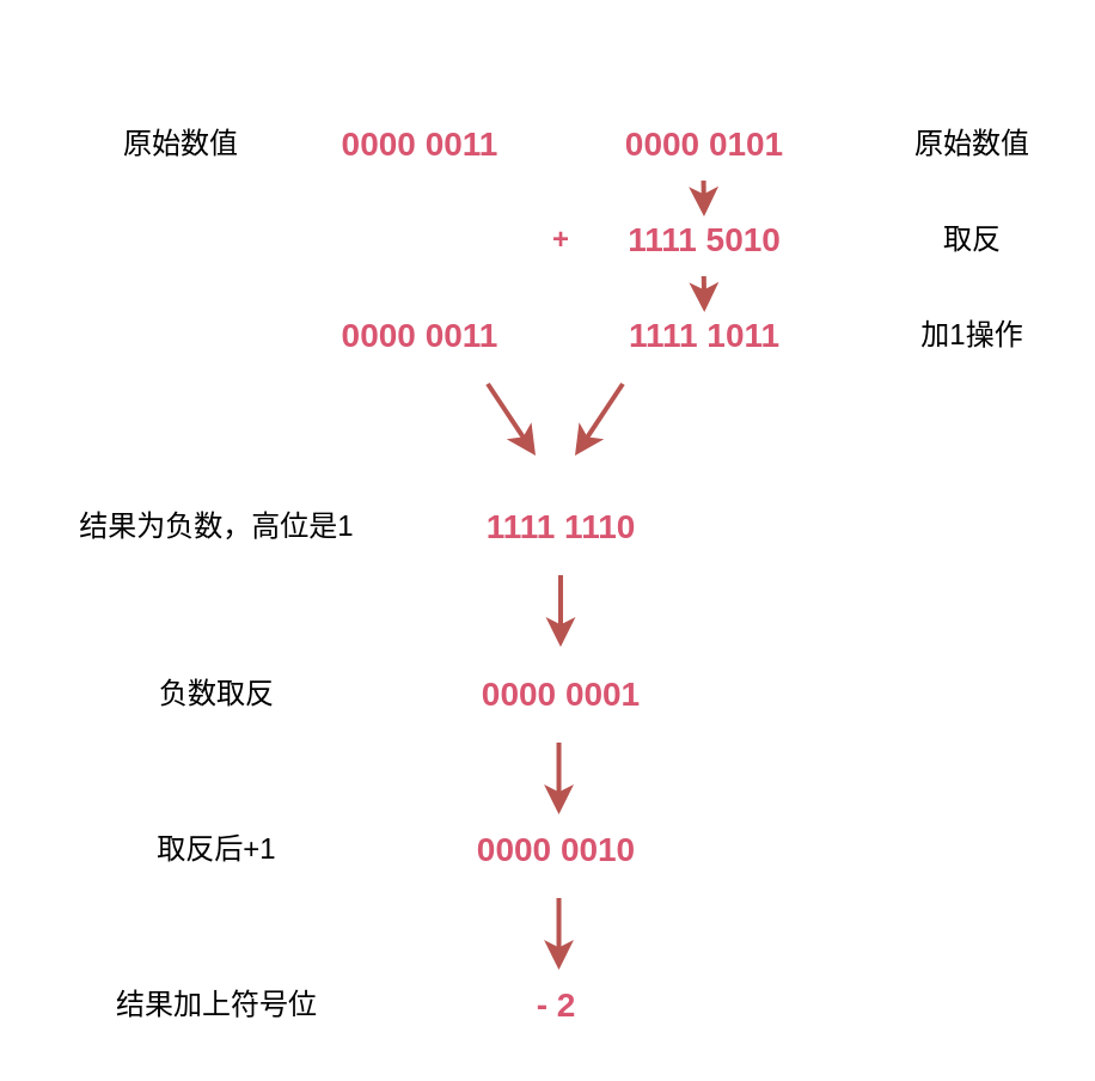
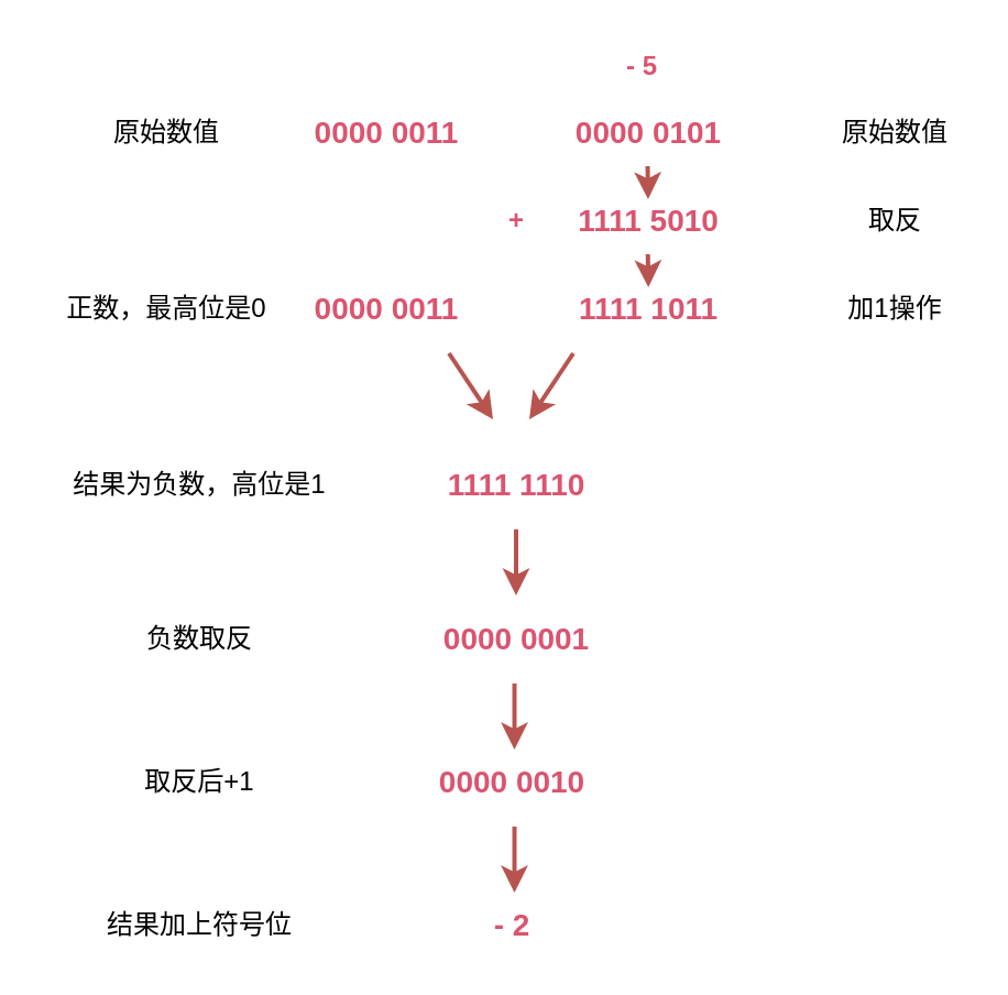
+ <mxCell id="15" value="- 5" style="text;html=1;align=center;verticalAlign=middle;resizable=0;points=[];autosize=1;fontColor=#D95570;fontStyle=1" parent="1" vertex="1"><mxGeometry x="276" y="20" width="30" height="20" as="geometry" /></mxCell>
+ <mxCell id="6" value="正数，最高位是0" style="text;html=1;align=center;verticalAlign=middle;resizable=0;points=[];autosize=1;" parent="1" vertex="1"><mxGeometry x="20" y="130" width="110" height="20" as="geometry" /></mxCell>
